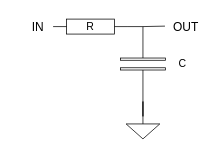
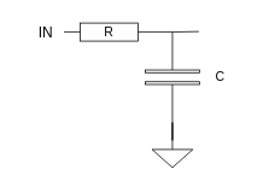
- <mxCell id="7" value="&lt;font style=&quot;font-size: 16px;&quot;&gt;OUT&lt;/font&gt;" style="text;html=1;whiteSpace=wrap;strokeColor=none;fillColor=none;align=center;verticalAlign=middle;rounded=0;" vertex="1" parent="1"><mxGeometry x="220" y="20" width="55" height="30" as="geometry" /></mxCell>
